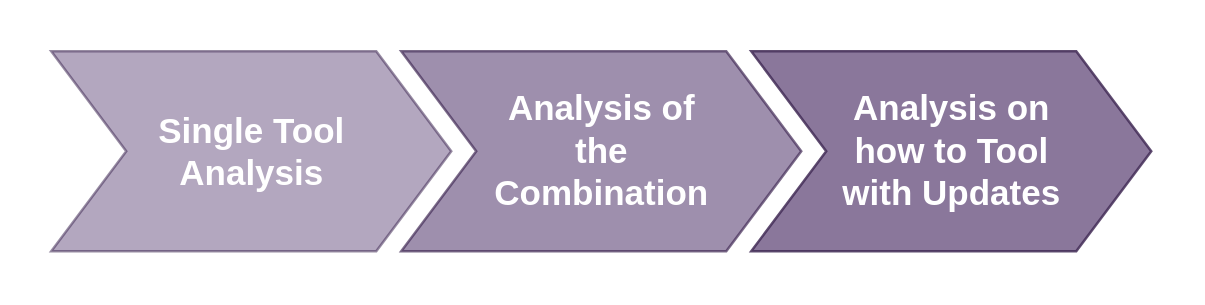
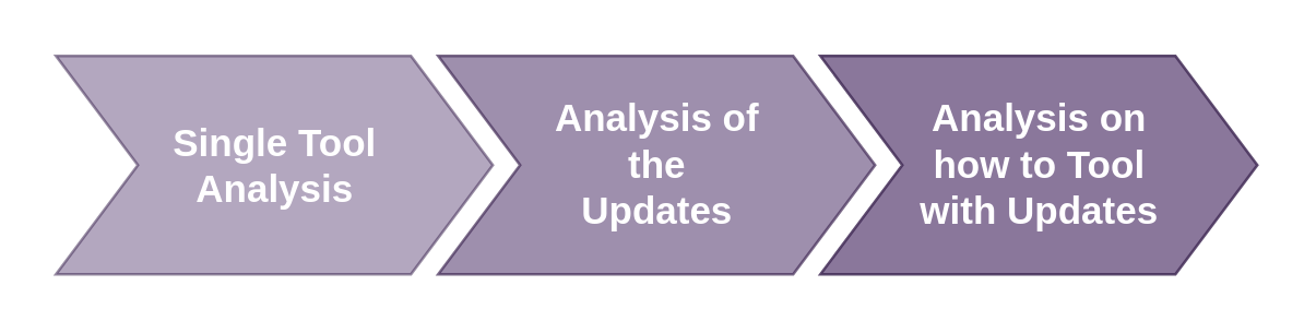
- <mxCell id="3" value="&lt;span style=&quot;font-size: 14px&quot;&gt;&lt;b&gt;Analysis of&lt;br&gt;the&lt;br&gt;Combination&lt;br&gt;&lt;/b&gt;&lt;/span&gt;" style="html=1;shadow=0;dashed=0;align=center;verticalAlign=middle;shape=mxgraph.arrows2.arrow;dy=0;dx=30;notch=30;fillColor=#76608a;strokeColor=#432D57;fontColor=#ffffff;opacity=70;" parent="1" vertex="1"><mxGeometry x="160" y="20" width="160" height="80" as="geometry" /></mxCell>
+ <mxCell id="3" value="&lt;span style=&quot;font-size: 14px&quot;&gt;&lt;b&gt;Analysis of&lt;br&gt;the&lt;br&gt;Updates&lt;br&gt;&lt;/b&gt;&lt;/span&gt;" style="html=1;shadow=0;dashed=0;align=center;verticalAlign=middle;shape=mxgraph.arrows2.arrow;dy=0;dx=30;notch=30;fillColor=#76608a;strokeColor=#432D57;fontColor=#ffffff;opacity=70;" parent="1" vertex="1"><mxGeometry x="160" y="20" width="160" height="80" as="geometry" /></mxCell>
